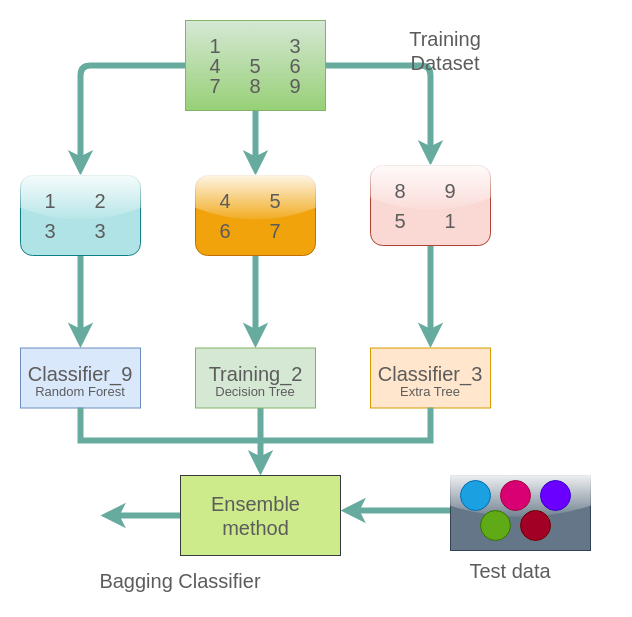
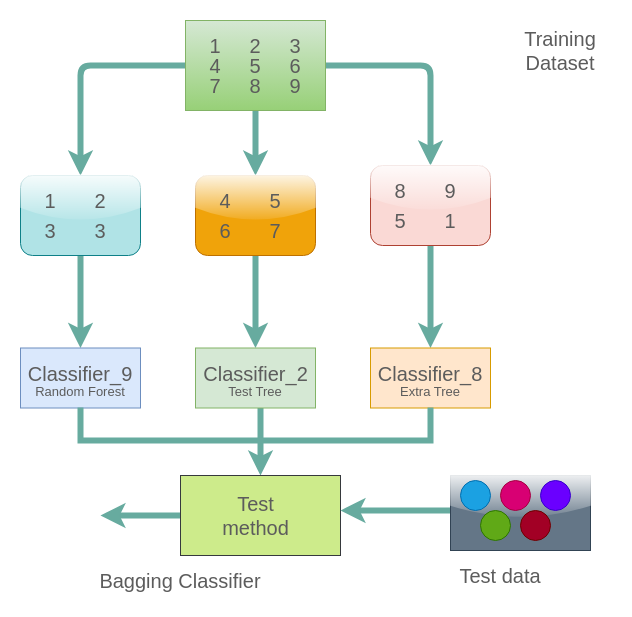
+ <mxCell id="11" value="2" style="text;html=1;strokeColor=none;fillColor=none;align=center;verticalAlign=middle;whiteSpace=wrap;fontSize=20;fontColor=#5C5C5C;" parent="1" vertex="1"><mxGeometry x="240" y="35" width="30" height="20" as="geometry" /></mxCell>
- <mxCell id="43" value="Training Dataset" style="text;html=1;strokeColor=none;fillColor=none;align=center;verticalAlign=middle;whiteSpace=wrap;rounded=0;sketch=0;fontColor=#5C5C5C;fontSize=20;" parent="1" vertex="1"><mxGeometry x="395" y="25" width="100" height="50" as="geometry" /></mxCell>
+ <mxCell id="43" value="Training Dataset" style="text;html=1;strokeColor=none;fillColor=none;align=center;verticalAlign=middle;whiteSpace=wrap;rounded=0;sketch=0;fontColor=#5C5C5C;fontSize=20;" parent="1" vertex="1"><mxGeometry x="510" y="25" width="100" height="50" as="geometry" /></mxCell>
- <mxCell id="37" value="Training_2" style="text;html=1;strokeColor=none;fillColor=none;align=center;verticalAlign=middle;whiteSpace=wrap;fontSize=20;fontColor=#5C5C5C;" parent="1" vertex="1"><mxGeometry x="217.5" y="360" width="75" height="25" as="geometry" /></mxCell>
+ <mxCell id="37" value="Classifier_2" style="text;html=1;strokeColor=none;fillColor=none;align=center;verticalAlign=middle;whiteSpace=wrap;fontSize=20;fontColor=#5C5C5C;" parent="1" vertex="1"><mxGeometry x="217.5" y="360" width="75" height="25" as="geometry" /></mxCell>
- <mxCell id="39" value="Classifier_3" style="text;html=1;strokeColor=none;fillColor=none;align=center;verticalAlign=middle;whiteSpace=wrap;fontSize=20;fontColor=#5C5C5C;" parent="1" vertex="1"><mxGeometry x="395" y="360" width="70" height="25" as="geometry" /></mxCell>
+ <mxCell id="39" value="Classifier_8" style="text;html=1;strokeColor=none;fillColor=none;align=center;verticalAlign=middle;whiteSpace=wrap;fontSize=20;fontColor=#5C5C5C;" parent="1" vertex="1"><mxGeometry x="395" y="360" width="70" height="25" as="geometry" /></mxCell>
- <mxCell id="47" value="&lt;font style=&quot;font-size: 13px;&quot;&gt;Decision Tree&lt;/font&gt;" style="text;html=1;strokeColor=none;fillColor=none;align=center;verticalAlign=middle;whiteSpace=wrap;rounded=0;sketch=0;fontSize=20;fontColor=#5C5C5C;" parent="1" vertex="1"><mxGeometry x="205" y="372.5" width="100" height="30" as="geometry" /></mxCell>
+ <mxCell id="47" value="&lt;font style=&quot;font-size: 13px;&quot;&gt;Test Tree&lt;/font&gt;" style="text;html=1;strokeColor=none;fillColor=none;align=center;verticalAlign=middle;whiteSpace=wrap;rounded=0;sketch=0;fontSize=20;fontColor=#5C5C5C;" parent="1" vertex="1"><mxGeometry x="205" y="372.5" width="100" height="30" as="geometry" /></mxCell>
- <mxCell id="42" value="Ensemble method" style="text;html=1;strokeColor=none;fillColor=none;align=center;verticalAlign=middle;whiteSpace=wrap;fontSize=20;fontColor=#5C5C5C;" parent="1" vertex="1"><mxGeometry x="217.5" y="502.5" width="75" height="25" as="geometry" /></mxCell>
+ <mxCell id="42" value="Test method" style="text;html=1;strokeColor=none;fillColor=none;align=center;verticalAlign=middle;whiteSpace=wrap;fontSize=20;fontColor=#5C5C5C;" parent="1" vertex="1"><mxGeometry x="217.5" y="502.5" width="75" height="25" as="geometry" /></mxCell>
- <mxCell id="56" value="Test data" style="text;html=1;strokeColor=none;fillColor=none;align=center;verticalAlign=middle;whiteSpace=wrap;rounded=0;sketch=0;fontColor=#5C5C5C;fontSize=20;" parent="1" vertex="1"><mxGeometry x="460" y="555" width="100" height="30" as="geometry" /></mxCell>
+ <mxCell id="56" value="Test data" style="text;html=1;strokeColor=none;fillColor=none;align=center;verticalAlign=middle;whiteSpace=wrap;rounded=0;sketch=0;fontColor=#5C5C5C;fontSize=20;" parent="1" vertex="1"><mxGeometry x="450" y="560" width="100" height="30" as="geometry" /></mxCell>
